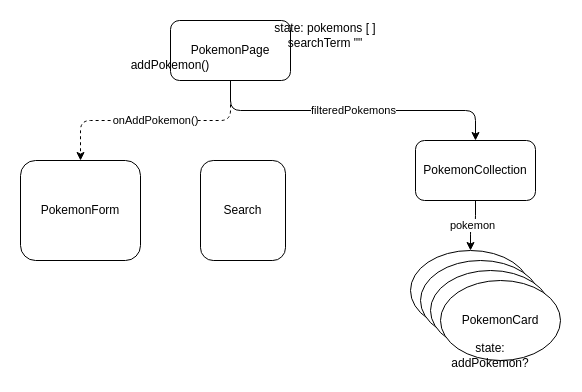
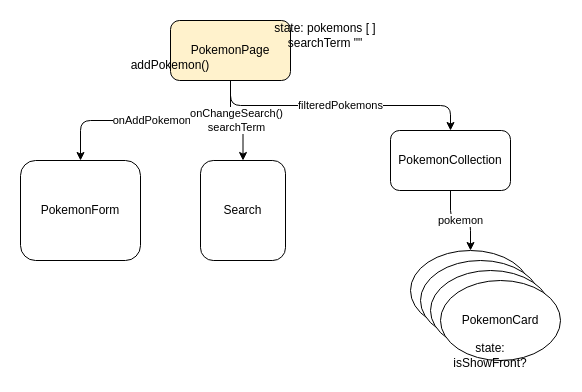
- <mxCell id="5" value="PokemonPage" style="rounded=1;whiteSpace=wrap;html=1;" vertex="1" parent="1"><mxGeometry x="170" y="20" width="120" height="60" as="geometry" /></mxCell>
+ <mxCell id="5" value="PokemonPage" style="rounded=1;whiteSpace=wrap;html=1;fillColor=#fff2cc;" vertex="1" parent="1"><mxGeometry x="170" y="20" width="120" height="60" as="geometry" /></mxCell>
- <mxCell id="2" value="onAddPokemon()" style="edgeStyle=orthogonalEdgeStyle;html=1;exitX=0.5;exitY=1;exitDx=0;exitDy=0;entryX=0.5;entryY=0;entryDx=0;entryDy=0;dashed=1;" edge="1" parent="1" source="5" target="6"><mxGeometry relative="1" as="geometry" /></mxCell>
+ <mxCell id="2" value="onAddPokemon()" style="edgeStyle=orthogonalEdgeStyle;html=1;exitX=0.5;exitY=1;exitDx=0;exitDy=0;entryX=0.5;entryY=0;entryDx=0;entryDy=0;" edge="1" parent="1" source="5" target="6"><mxGeometry relative="1" as="geometry" /></mxCell>
+ <mxCell id="3" value="onChangeSearch()&lt;br&gt;searchTerm" style="edgeStyle=orthogonalEdgeStyle;html=1;exitX=0.5;exitY=1;exitDx=0;exitDy=0;entryX=0.5;entryY=0;entryDx=0;entryDy=0;" edge="1" parent="1" source="5" target="7"><mxGeometry relative="1" as="geometry" /></mxCell>
- <mxCell id="9" value="PokemonCollection" style="rounded=1;whiteSpace=wrap;html=1;" vertex="1" parent="1"><mxGeometry x="415" y="140" width="120" height="60" as="geometry" /></mxCell>
+ <mxCell id="9" value="PokemonCollection" style="rounded=1;whiteSpace=wrap;html=1;" vertex="1" parent="1"><mxGeometry x="390" y="130" width="120" height="60" as="geometry" /></mxCell>
- <mxCell id="16" value="state: addPokemon?" style="text;html=1;strokeColor=none;fillColor=none;align=center;verticalAlign=middle;whiteSpace=wrap;rounded=0;" vertex="1" parent="1"><mxGeometry x="460" y="340" width="60" height="30" as="geometry" /></mxCell>
+ <mxCell id="16" value="state: isShowFront?" style="text;html=1;strokeColor=none;fillColor=none;align=center;verticalAlign=middle;whiteSpace=wrap;rounded=0;" vertex="1" parent="1"><mxGeometry x="460" y="340" width="60" height="30" as="geometry" /></mxCell>
